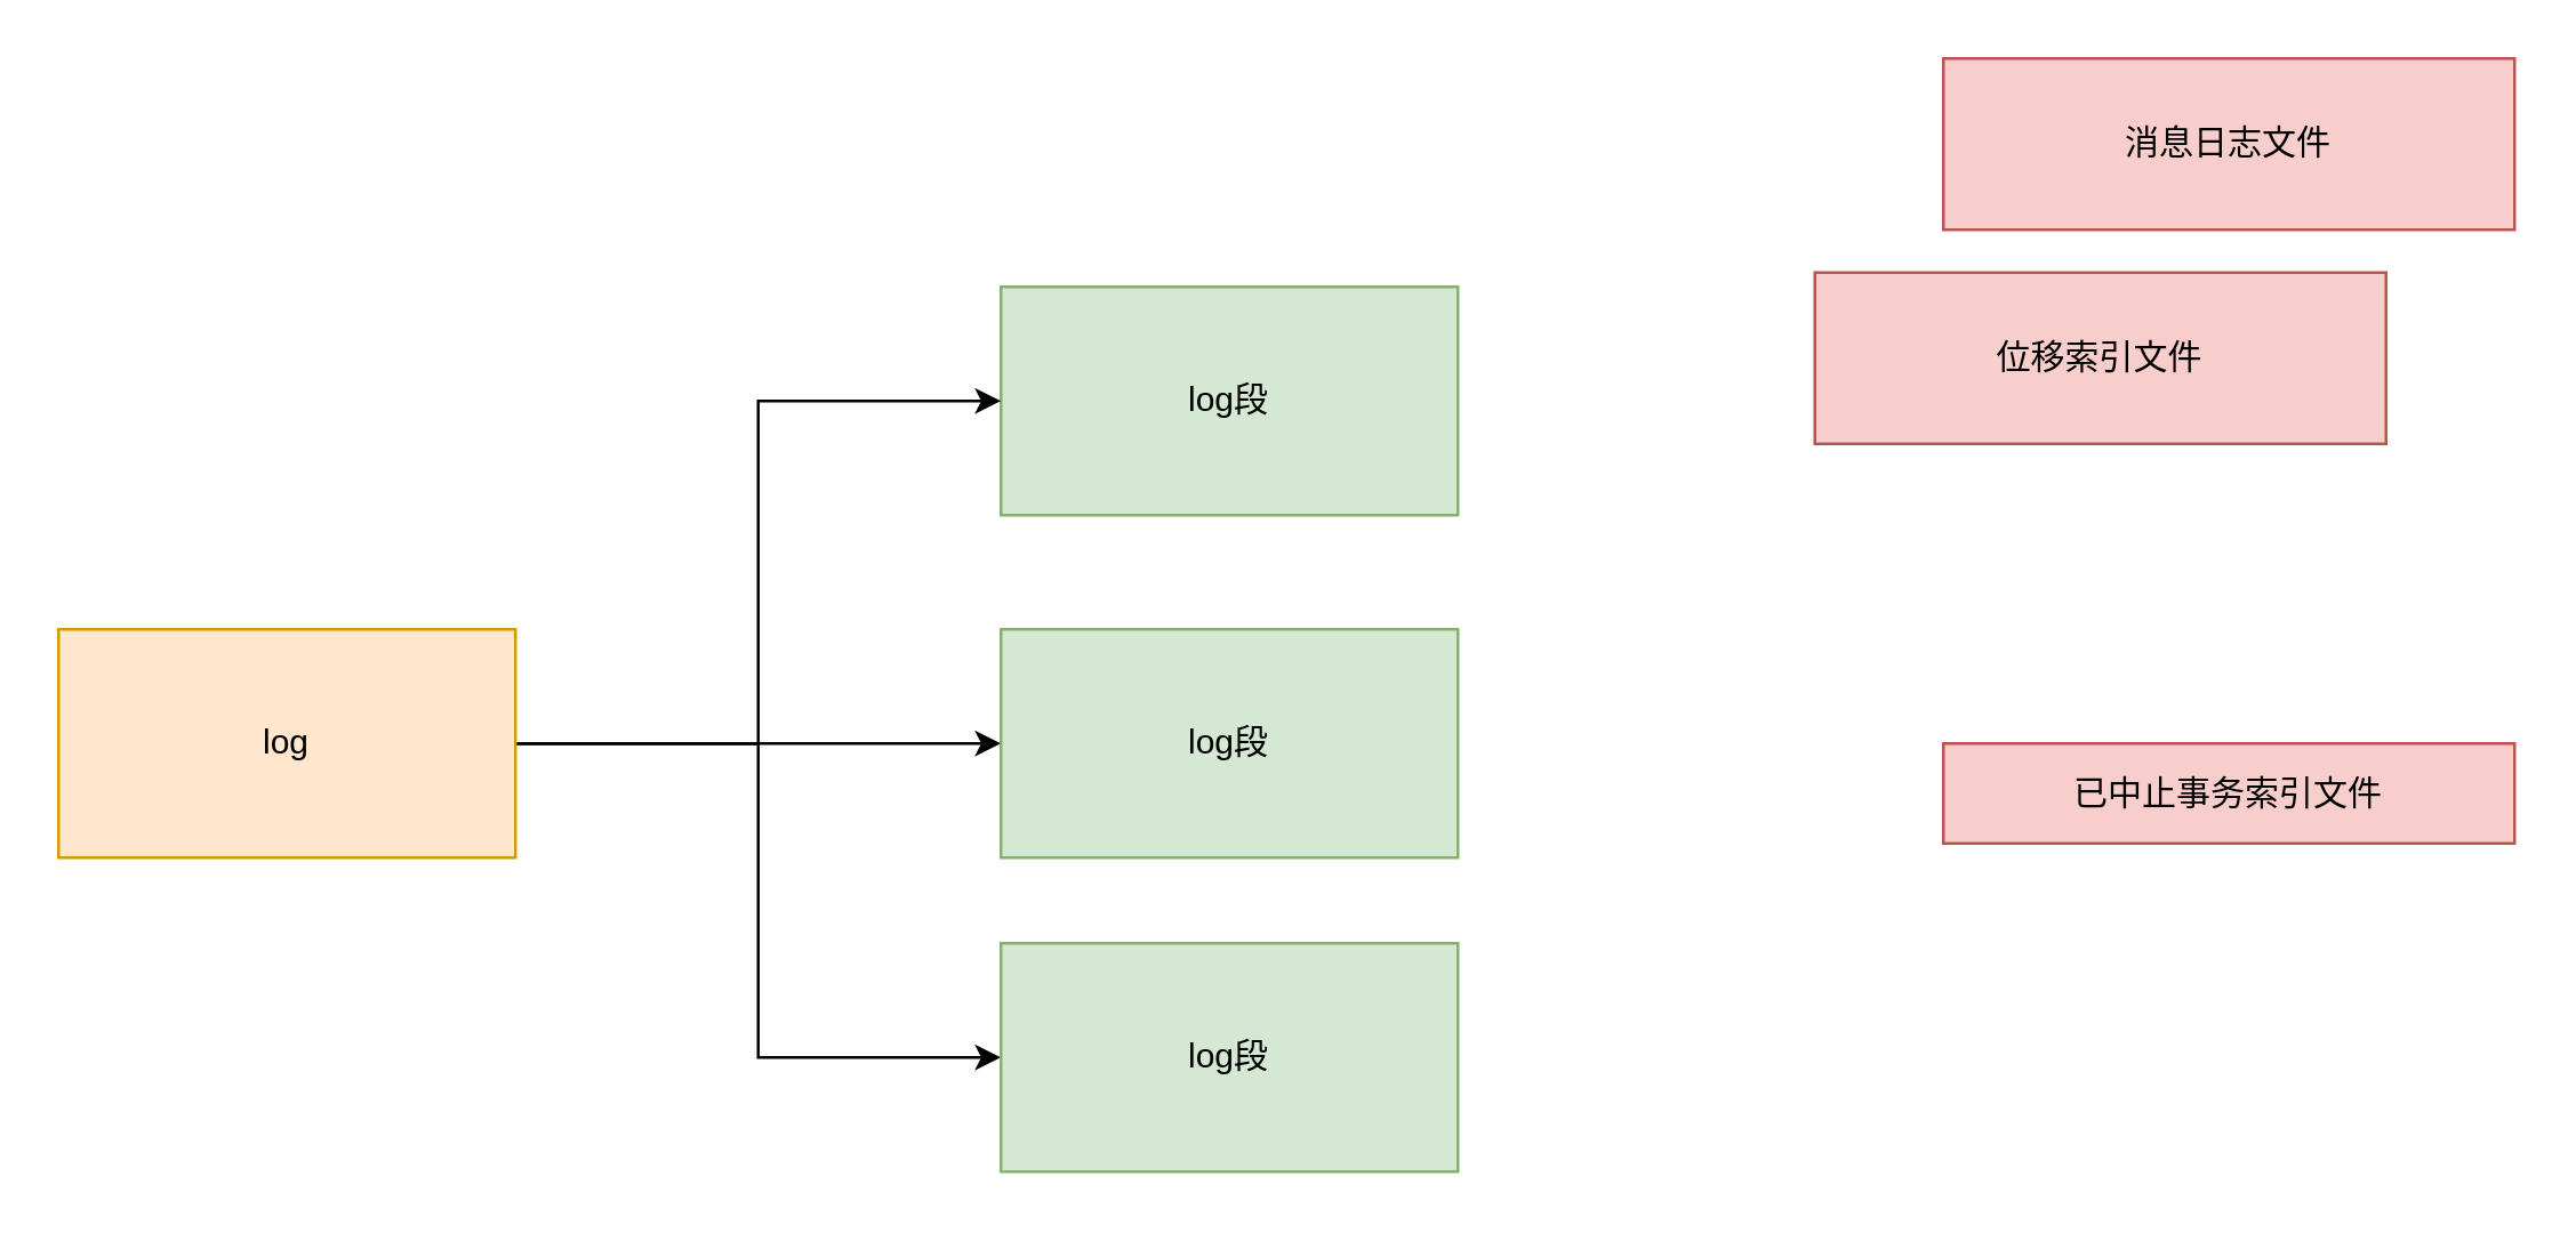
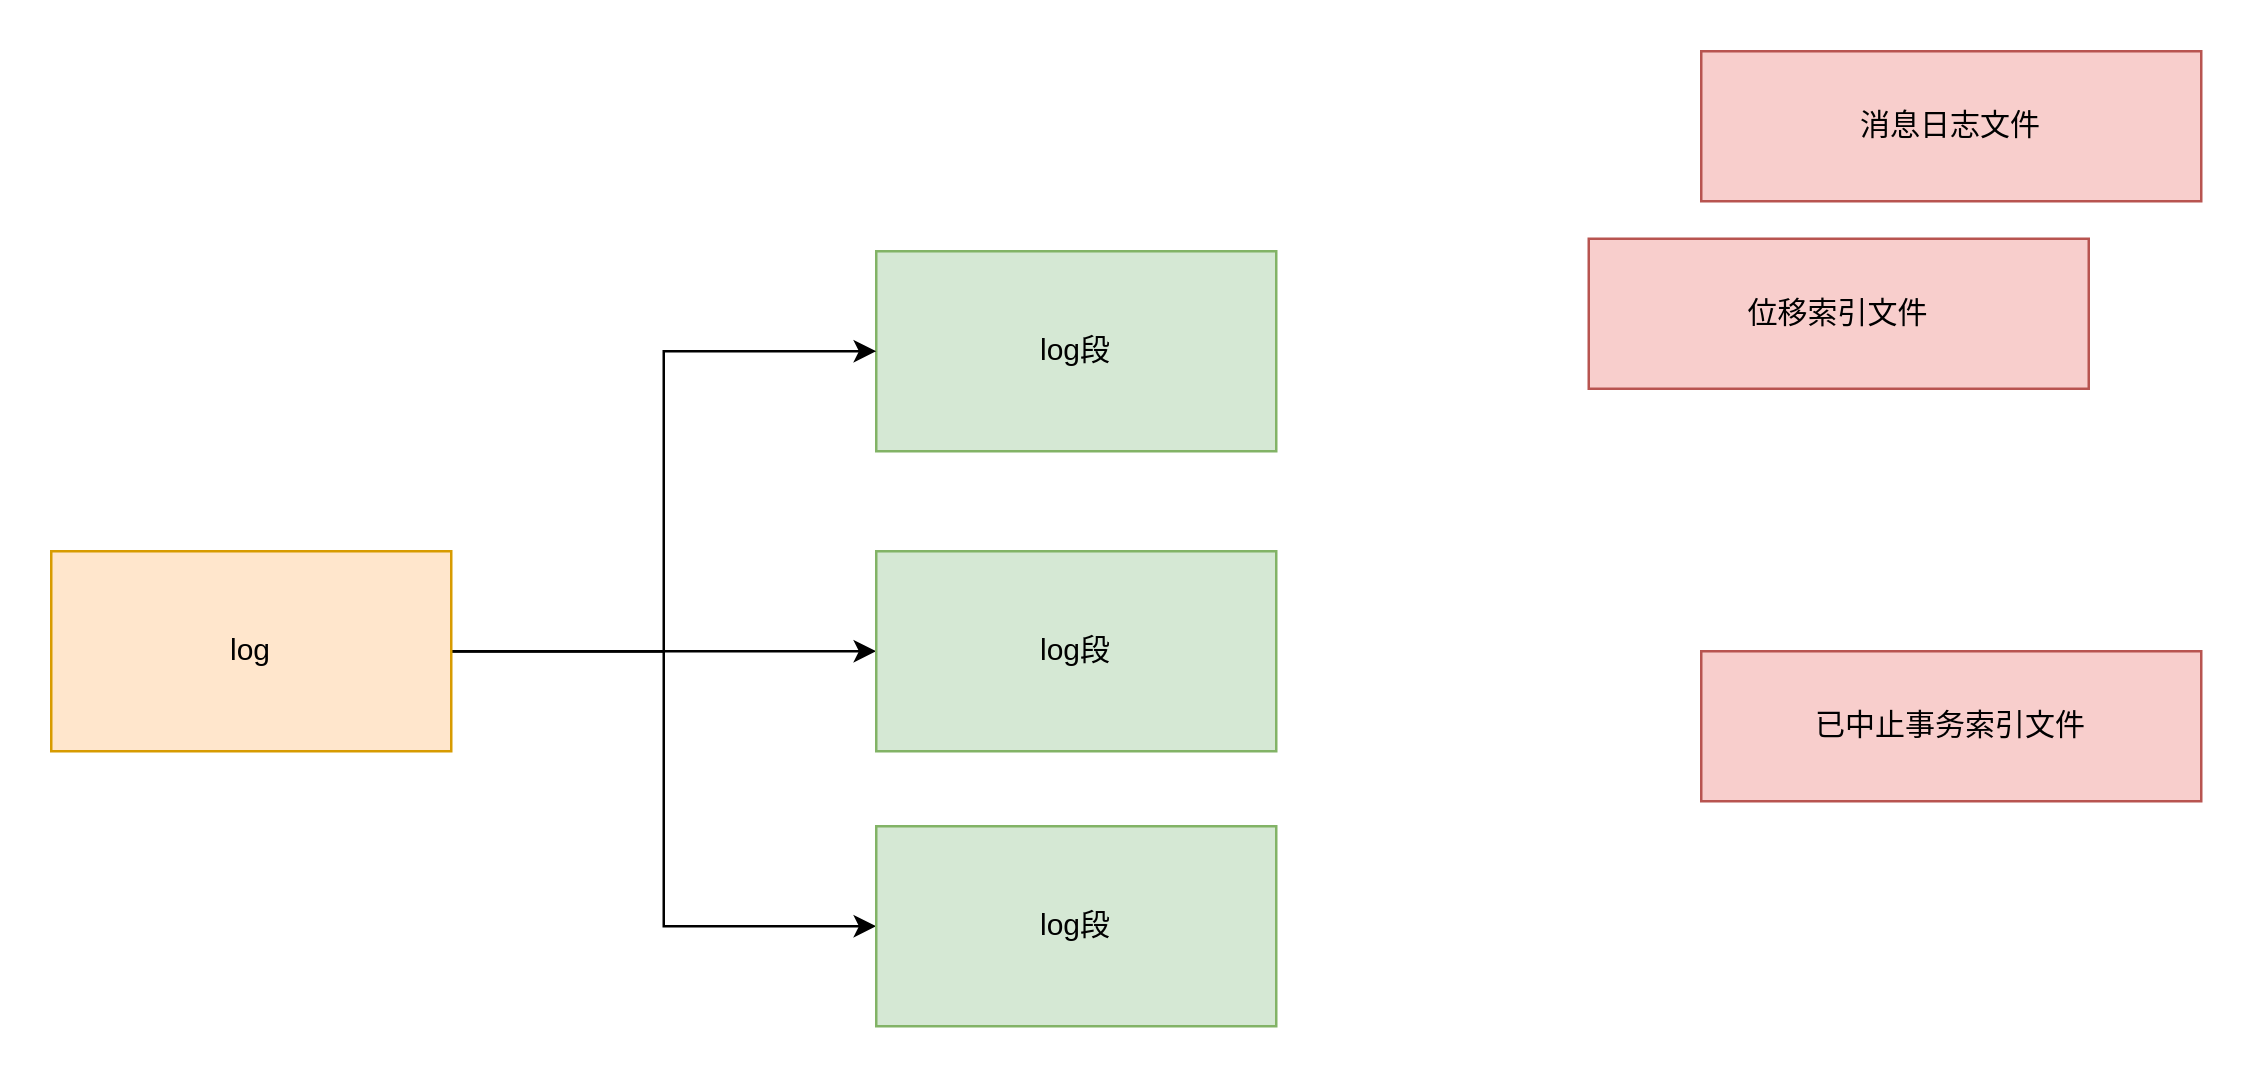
- <mxCell id="11" value="已中止事务索引文件" style="text;html=1;strokeColor=#b85450;fillColor=#f8cecc;align=center;verticalAlign=middle;whiteSpace=wrap;rounded=0;" vertex="1" parent="1"><mxGeometry x="680" y="260" width="200" height="35" as="geometry" /></mxCell>
+ <mxCell id="11" value="已中止事务索引文件" style="text;html=1;strokeColor=#b85450;fillColor=#f8cecc;align=center;verticalAlign=middle;whiteSpace=wrap;rounded=0;" vertex="1" parent="1"><mxGeometry x="680" y="260" width="200" height="60" as="geometry" /></mxCell>
